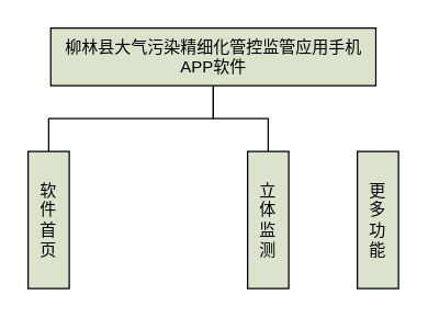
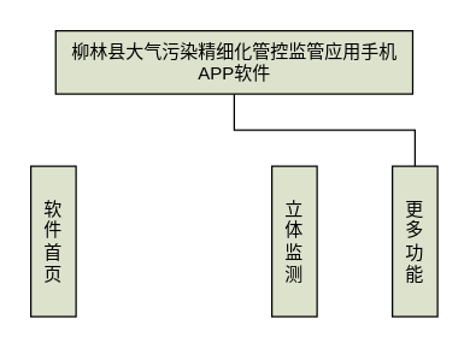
- <mxCell id="2" style="edgeStyle=orthogonalEdgeStyle;rounded=0;orthogonalLoop=1;jettySize=auto;html=1;exitX=0.5;exitY=1;exitDx=0;exitDy=0;entryX=0.5;entryY=0;entryDx=0;entryDy=0;endArrow=none;endFill=0;" edge="1" parent="1" source="5" target="6"><mxGeometry relative="1" as="geometry" /></mxCell>
+ <mxCell id="4" style="edgeStyle=orthogonalEdgeStyle;rounded=0;orthogonalLoop=1;jettySize=auto;html=1;exitX=0.5;exitY=1;exitDx=0;exitDy=0;entryX=0.5;entryY=0;entryDx=0;entryDy=0;endArrow=none;endFill=0;" edge="1" parent="1" source="5" target="8"><mxGeometry relative="1" as="geometry" /></mxCell>
- <mxCell id="3" style="edgeStyle=orthogonalEdgeStyle;rounded=0;orthogonalLoop=1;jettySize=auto;html=1;exitX=0.5;exitY=1;exitDx=0;exitDy=0;entryX=0.5;entryY=0;entryDx=0;entryDy=0;endArrow=none;endFill=0;" edge="1" parent="1" source="5" target="7"><mxGeometry relative="1" as="geometry" /></mxCell>
